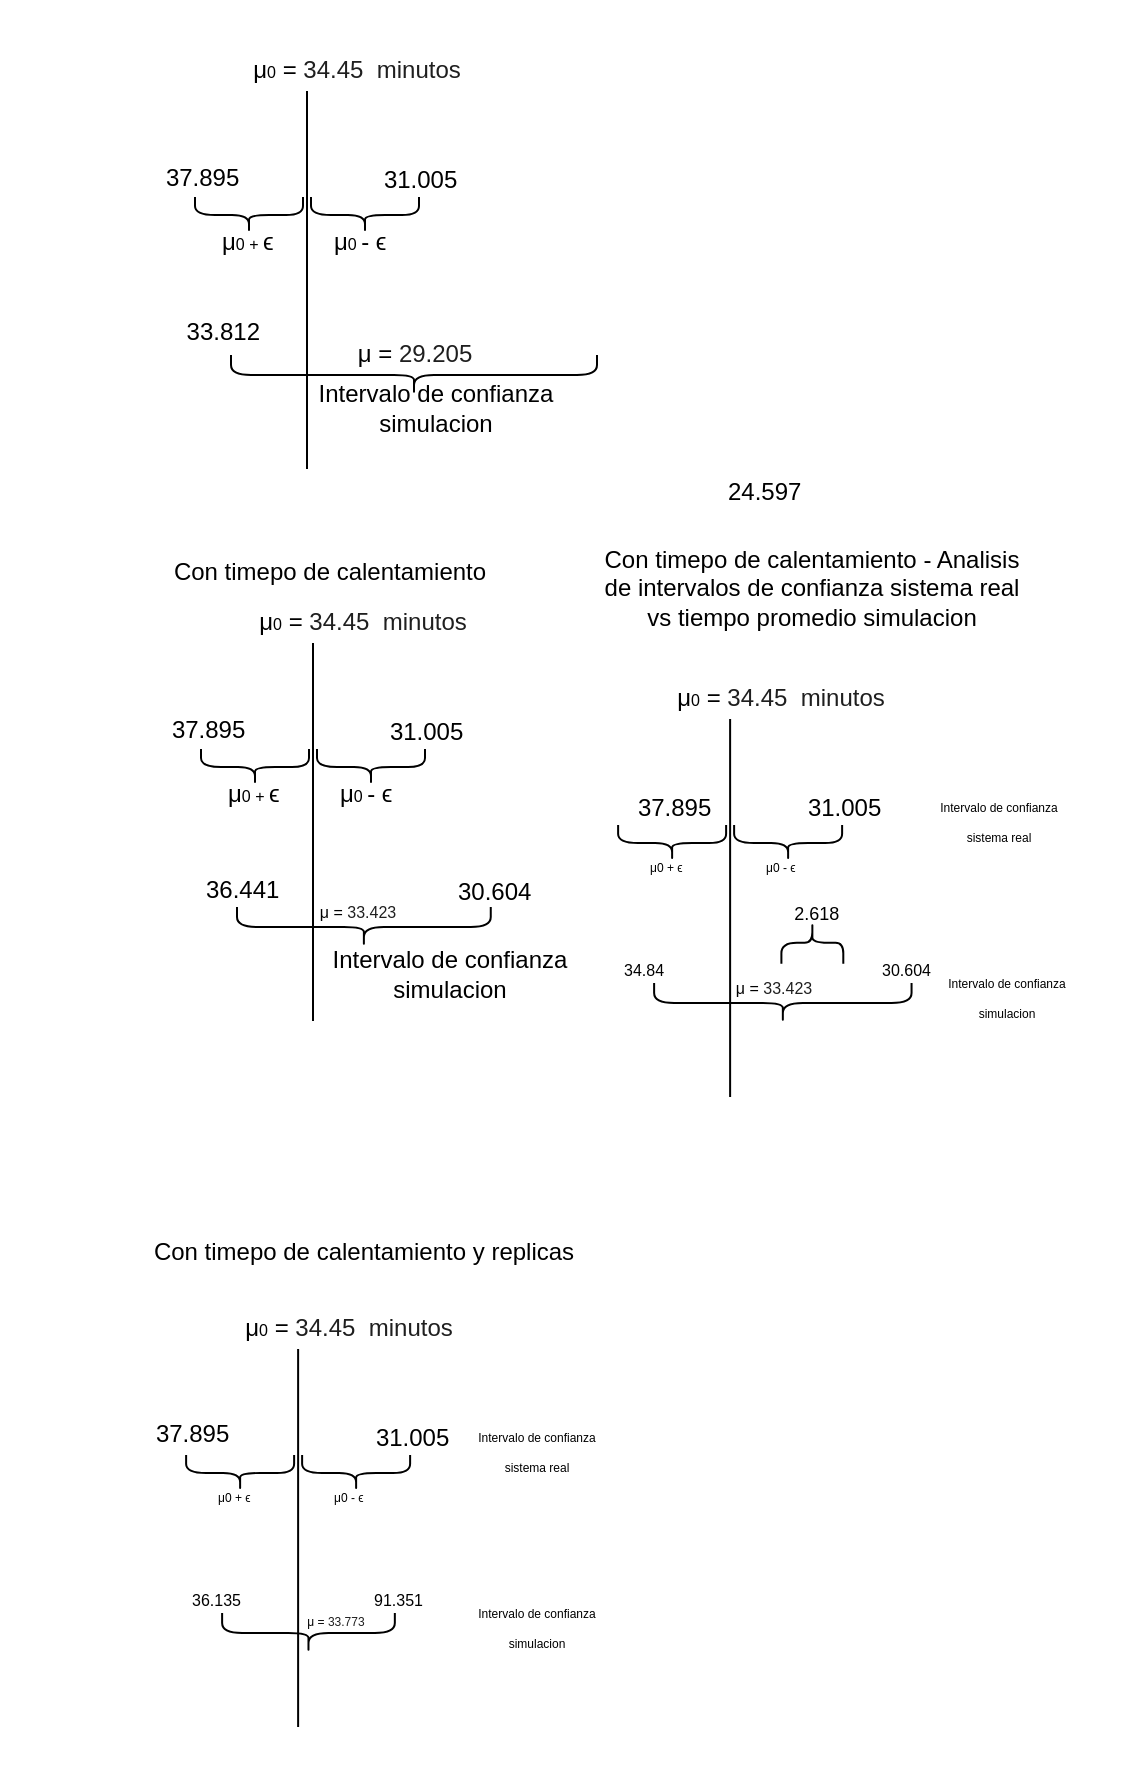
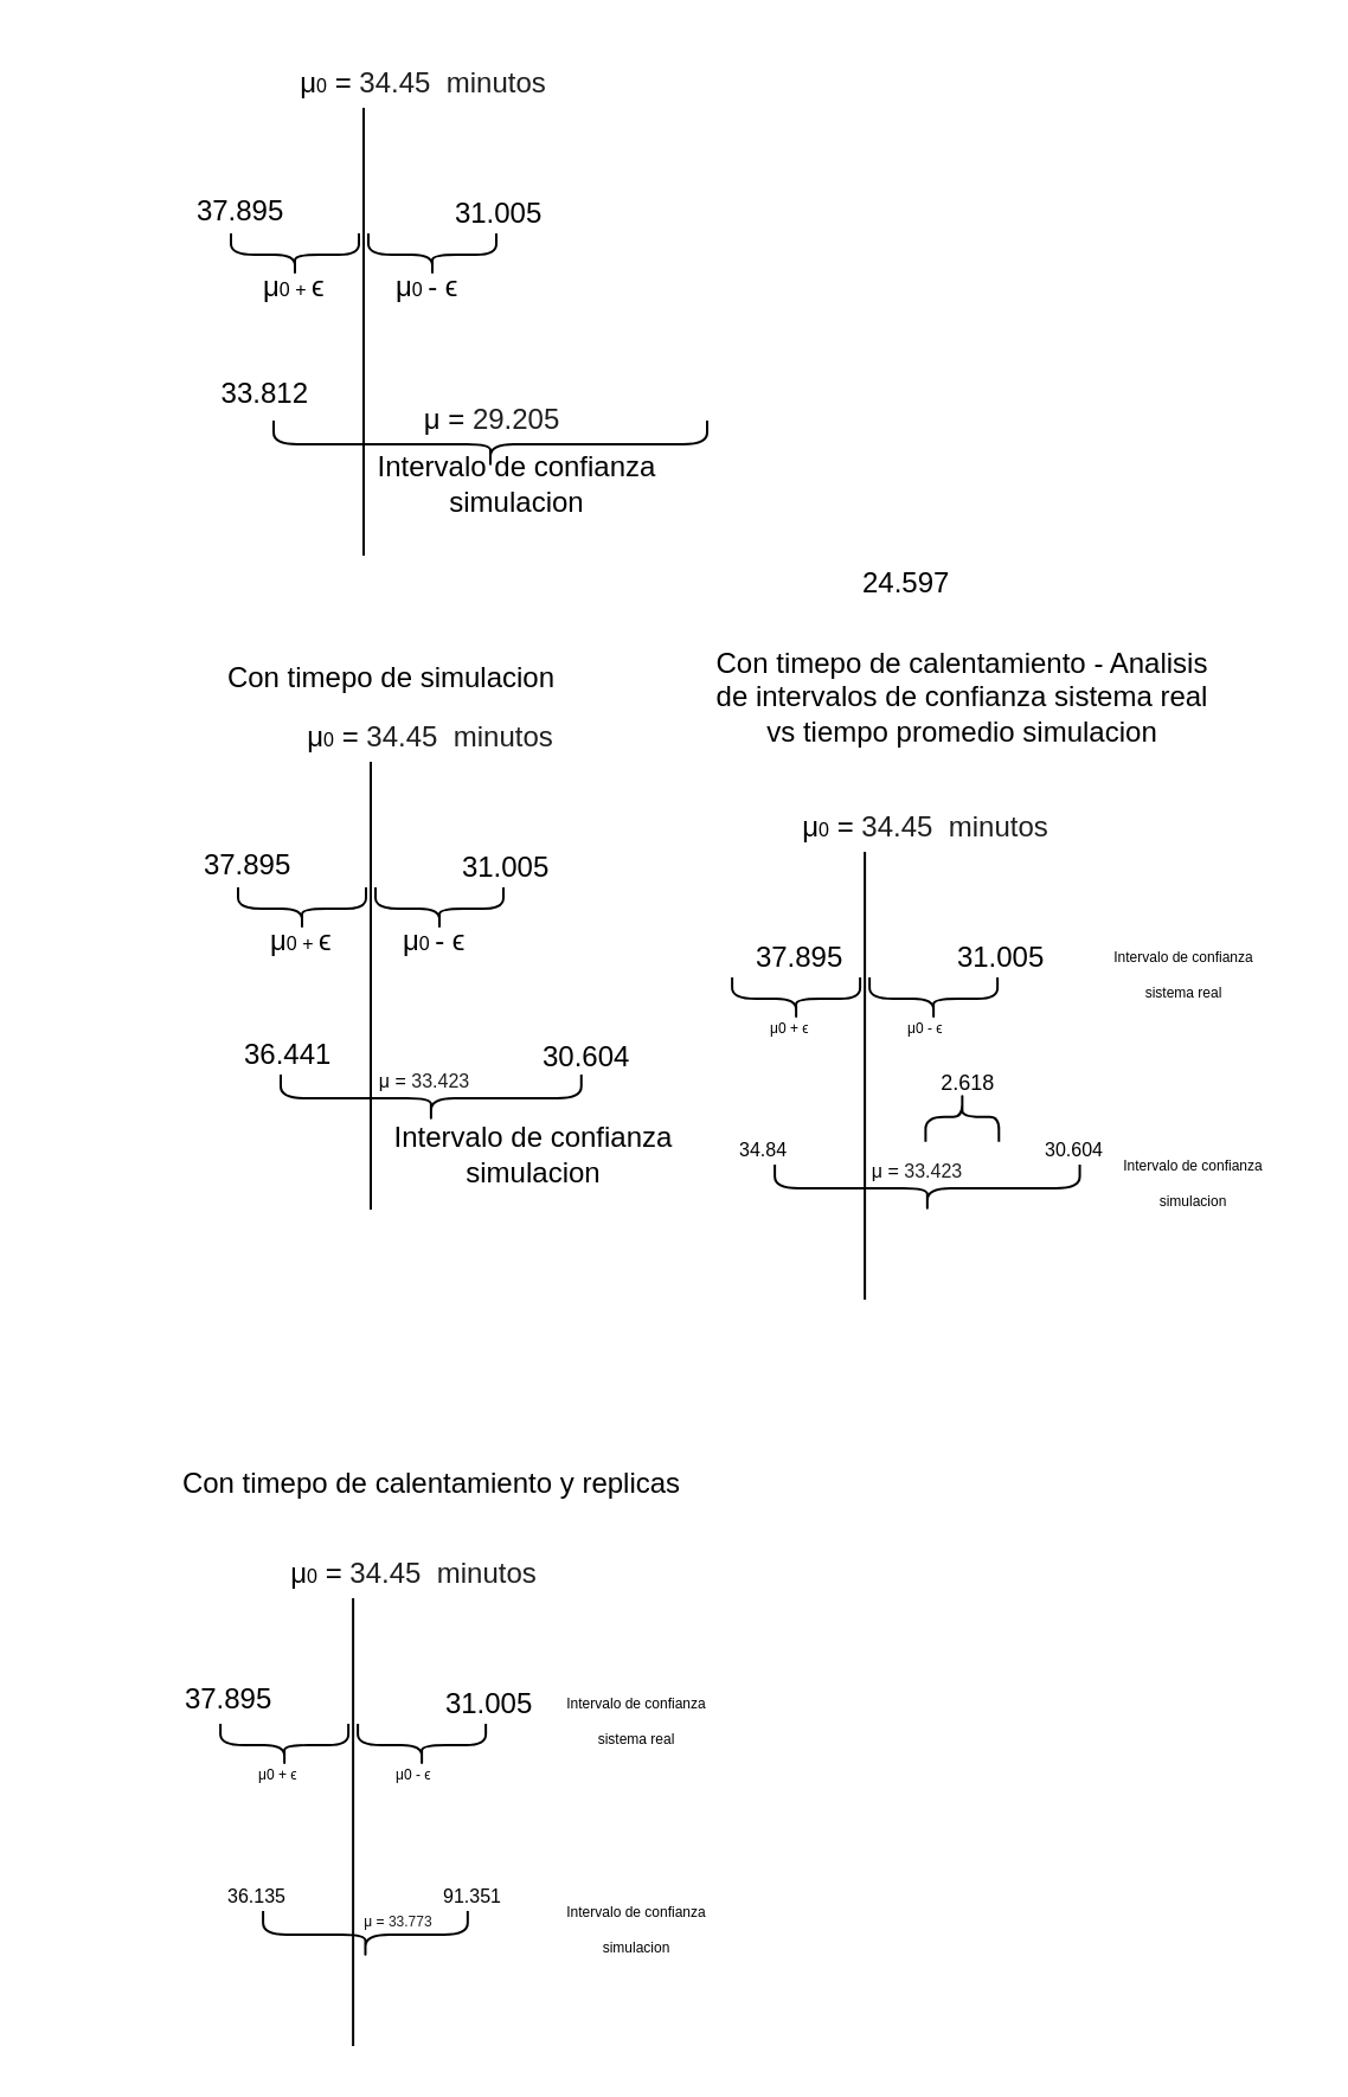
- <mxCell id="28" value="Con timepo de calentamiento" style="text;html=1;align=center;verticalAlign=middle;whiteSpace=wrap;rounded=0;" vertex="1" parent="1"><mxGeometry x="55" y="271" width="220" height="30" as="geometry" /></mxCell>
+ <mxCell id="28" value="Con timepo de simulacion" style="text;html=1;align=center;verticalAlign=middle;whiteSpace=wrap;rounded=0;" vertex="1" parent="1"><mxGeometry x="55" y="271" width="220" height="30" as="geometry" /></mxCell>
